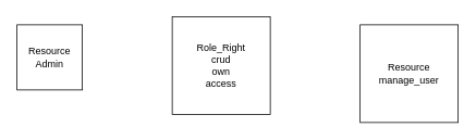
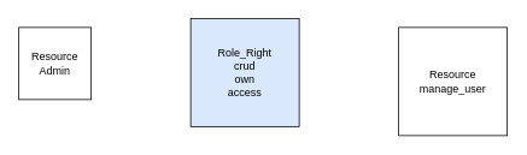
- <mxCell id="3" value="Role_Right&lt;br&gt;crud&lt;br&gt;own&lt;br&gt;access" style="whiteSpace=wrap;html=1;aspect=fixed;" vertex="1" parent="1"><mxGeometry x="210" y="20" width="120" height="120" as="geometry" /></mxCell>
+ <mxCell id="3" value="Role_Right&lt;br&gt;crud&lt;br&gt;own&lt;br&gt;access" style="whiteSpace=wrap;html=1;aspect=fixed;fillColor=#dae8fc;" vertex="1" parent="1"><mxGeometry x="210" y="20" width="120" height="120" as="geometry" /></mxCell>
